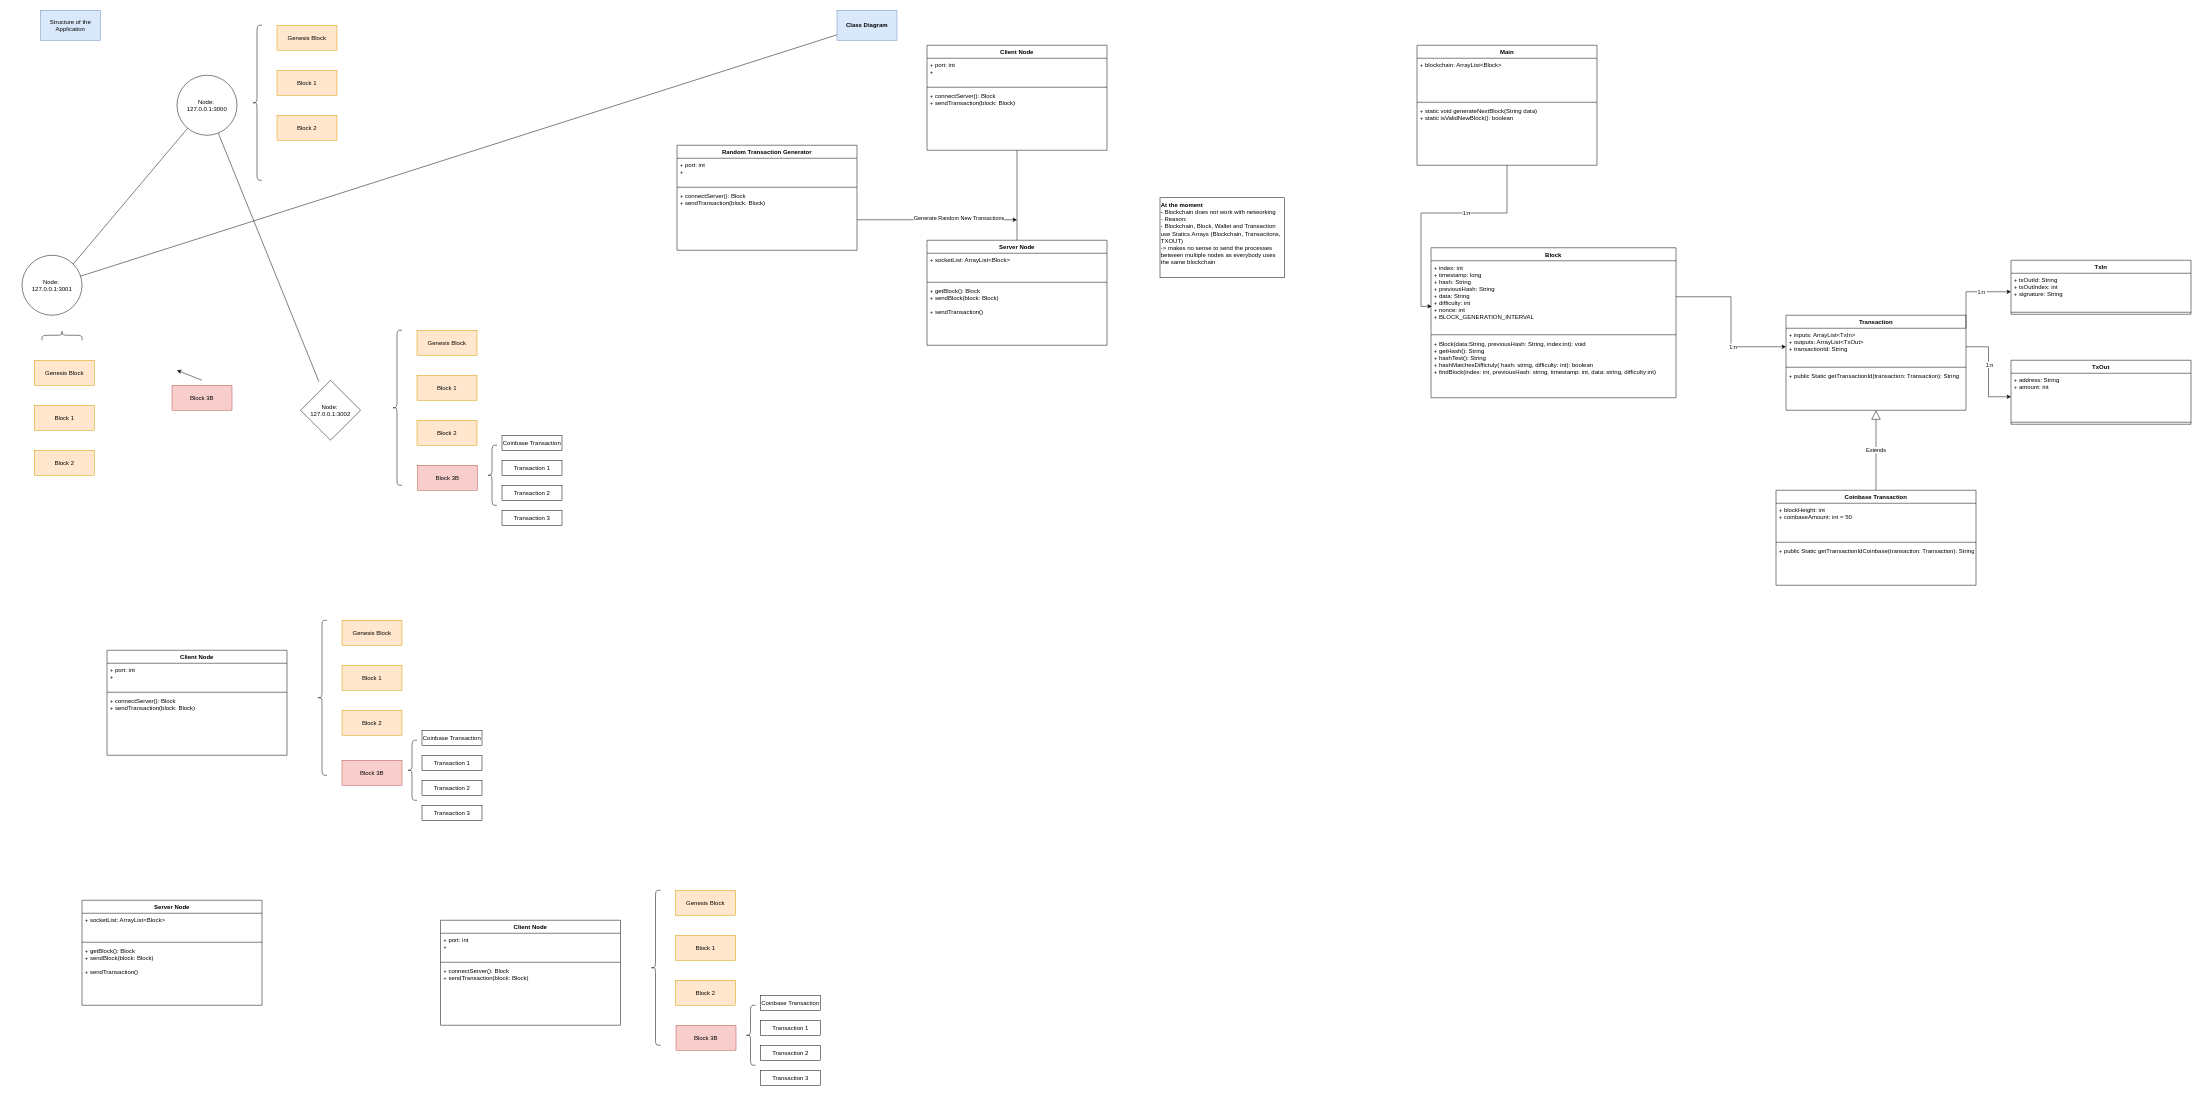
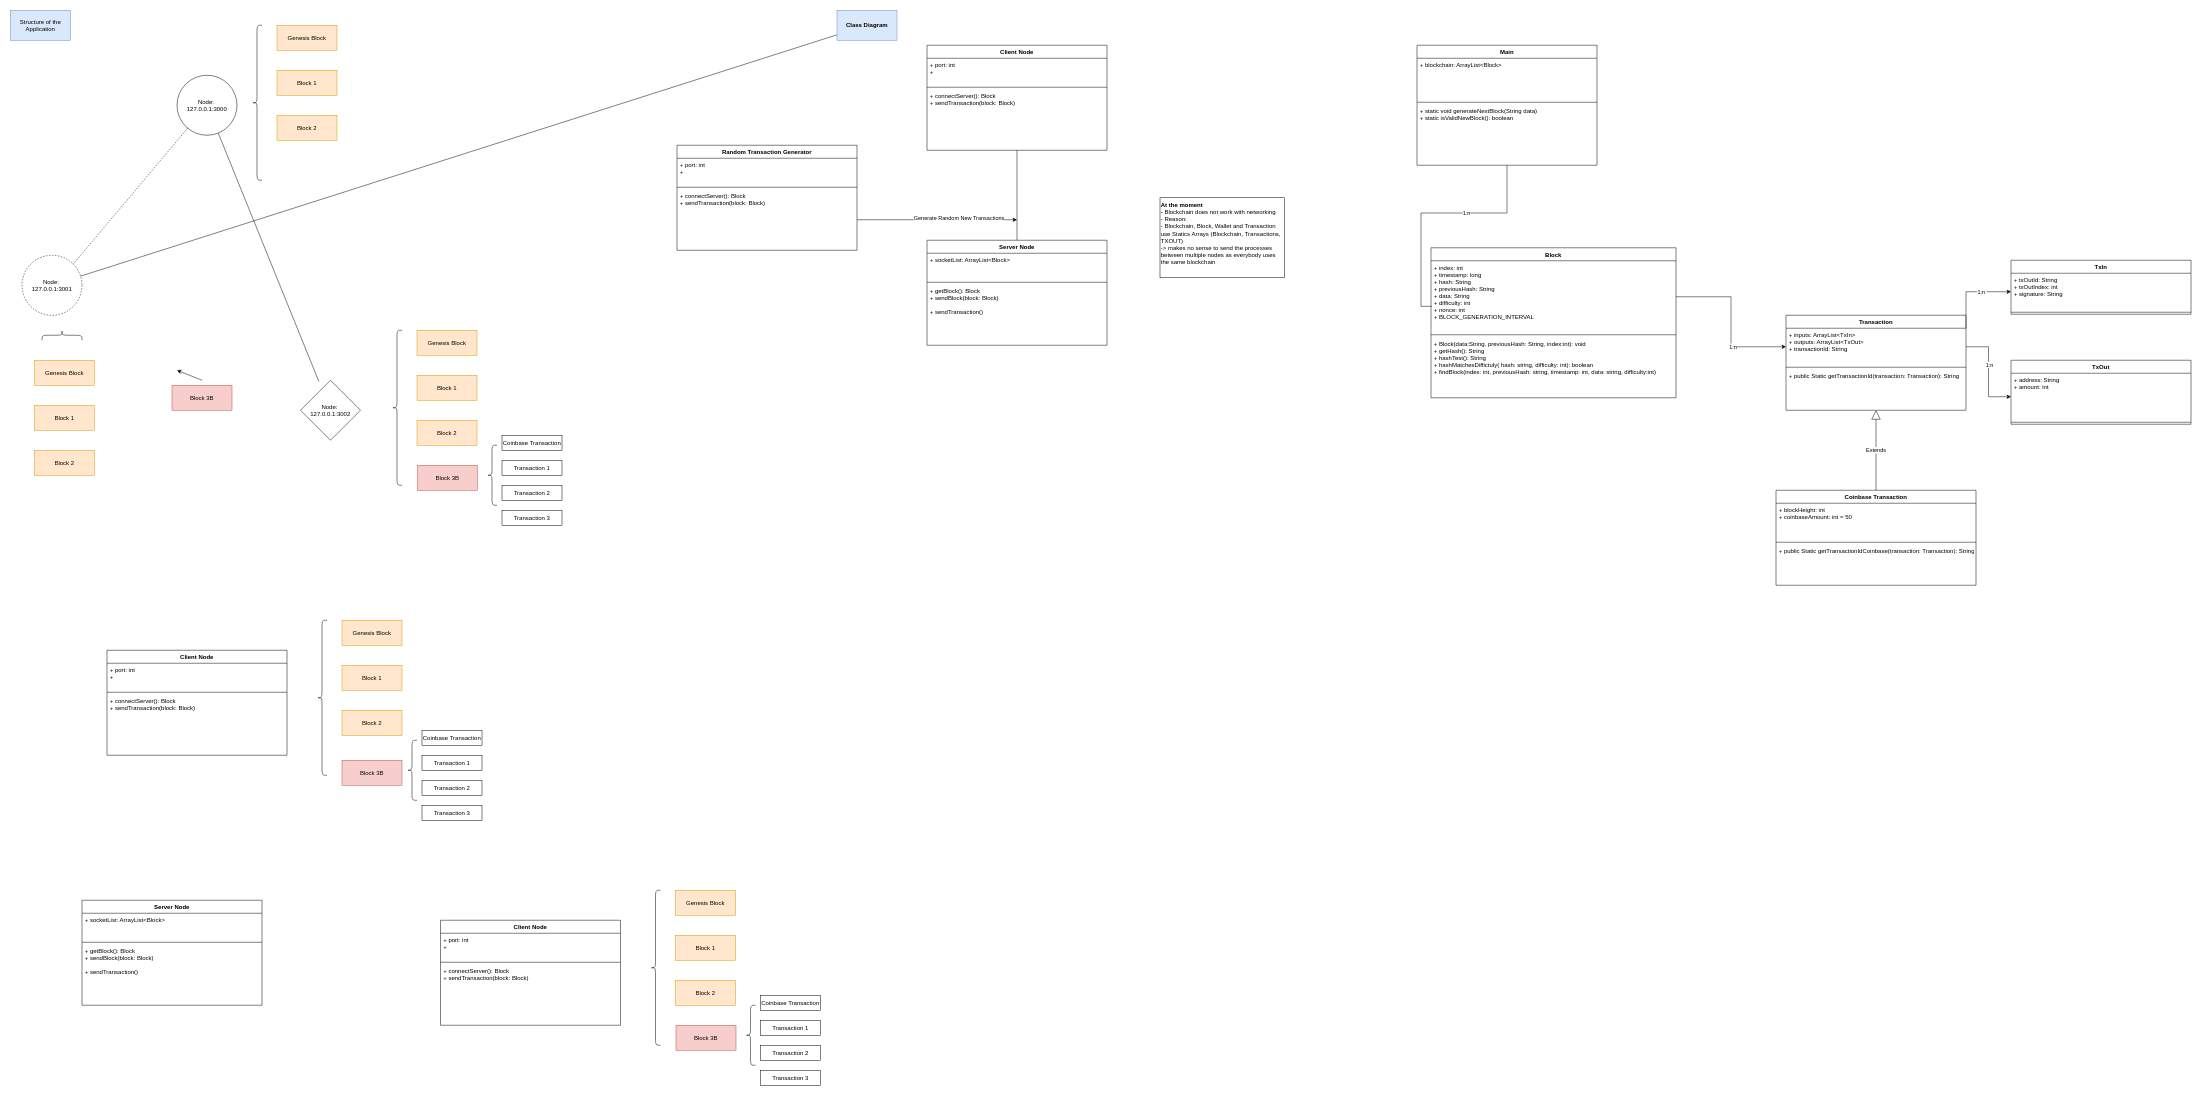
- <mxCell id="55" value="Structure of the Application" style="rounded=0;whiteSpace=wrap;html=1;align=center;verticalAlign=middle;fillColor=#dae8fc;strokeColor=#6c8ebf;" parent="1" vertex="1"><mxGeometry x="80" y="20" width="120" height="60" as="geometry" /></mxCell>
+ <mxCell id="55" value="Structure of the Application" style="rounded=0;whiteSpace=wrap;html=1;align=center;verticalAlign=middle;fillColor=#dae8fc;strokeColor=#6c8ebf;" parent="1" vertex="1"><mxGeometry x="20" width="120" height="60" as="geometry" y="20" /></mxCell>
- <mxCell id="49" value="" style="endArrow=none;html=1;entryX=1;entryY=0;entryDx=0;entryDy=0;" parent="1" source="37" target="38" edge="1"><mxGeometry width="50" height="50" relative="1" as="geometry"><mxPoint x="373.001" y="339.999" as="sourcePoint" /><mxPoint x="820.512" y="540.884" as="targetPoint" /></mxGeometry></mxCell>
+ <mxCell id="49" value="" style="endArrow=none;html=1;entryX=1;entryY=0;entryDx=0;entryDy=0;dashed=1;" parent="1" source="37" target="38" edge="1"><mxGeometry width="50" height="50" relative="1" as="geometry"><mxPoint x="373.001" y="339.999" as="sourcePoint" /><mxPoint x="820.512" y="540.884" as="targetPoint" /></mxGeometry></mxCell>
- <mxCell id="38" value="Node:&amp;nbsp;&lt;br&gt;127.0.0.1:3001" style="ellipse;whiteSpace=wrap;html=1;aspect=fixed;align=center;verticalAlign=middle;" parent="1" vertex="1"><mxGeometry x="43" y="510" width="120" height="120" as="geometry" /></mxCell>
+ <mxCell id="38" value="Node:&amp;nbsp;&lt;br&gt;127.0.0.1:3001" style="ellipse;whiteSpace=wrap;html=1;aspect=fixed;align=center;verticalAlign=middle;dashed=1;" parent="1" vertex="1"><mxGeometry x="43" y="510" width="120" height="120" as="geometry" /></mxCell>
- <mxCell id="2" style="edgeStyle=orthogonalEdgeStyle;rounded=0;orthogonalLoop=1;jettySize=auto;html=1;entryX=0.003;entryY=0.633;entryDx=0;entryDy=0;entryPerimeter=0;" parent="1" source="4" target="13" edge="1"><mxGeometry relative="1" as="geometry" /></mxCell>
+ <mxCell id="2" style="edgeStyle=orthogonalEdgeStyle;rounded=0;orthogonalLoop=1;jettySize=auto;html=1;entryX=0.003;entryY=0.633;entryDx=0;entryDy=0;entryPerimeter=0;endArrow=none;" parent="1" source="4" target="13" edge="1"><mxGeometry relative="1" as="geometry" /></mxCell>
